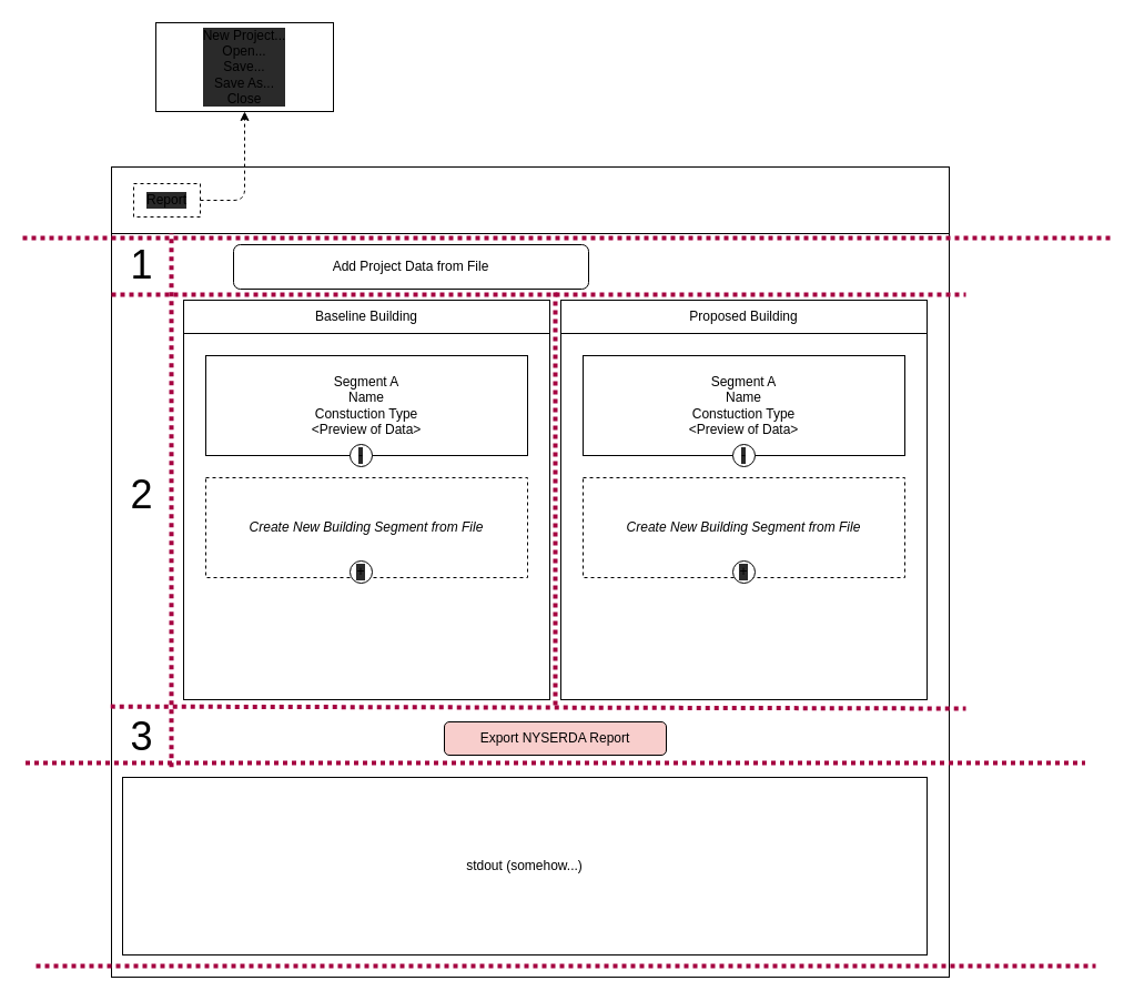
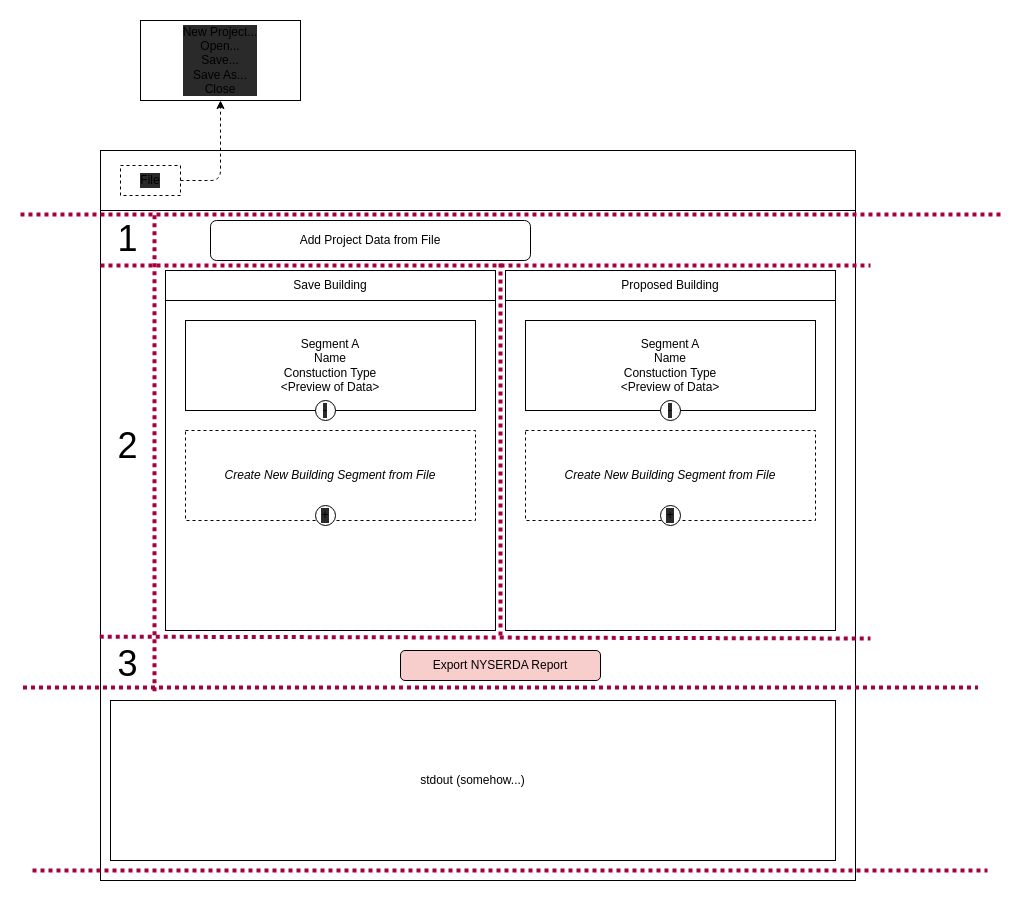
- <mxCell id="8" value="Report" style="text;html=1;align=center;verticalAlign=middle;whiteSpace=wrap;rounded=0;glass=0;labelBackgroundColor=#2a2a2a;sketch=0;strokeColor=default;dashed=1;" parent="1" vertex="1"><mxGeometry x="120" y="165" width="60" height="30" as="geometry" /></mxCell>
+ <mxCell id="8" value="File" style="text;html=1;align=center;verticalAlign=middle;whiteSpace=wrap;rounded=0;glass=0;labelBackgroundColor=#2a2a2a;sketch=0;strokeColor=default;dashed=1;" parent="1" vertex="1"><mxGeometry x="120" y="165" width="60" height="30" as="geometry" /></mxCell>
- <mxCell id="10" value="Baseline Building" style="rounded=0;whiteSpace=wrap;html=1;" parent="1" vertex="1"><mxGeometry x="165" y="270" width="330" height="30" as="geometry" /></mxCell>
+ <mxCell id="10" value="Save Building" style="rounded=0;whiteSpace=wrap;html=1;" parent="1" vertex="1"><mxGeometry x="165" y="270" width="330" height="30" as="geometry" /></mxCell>
